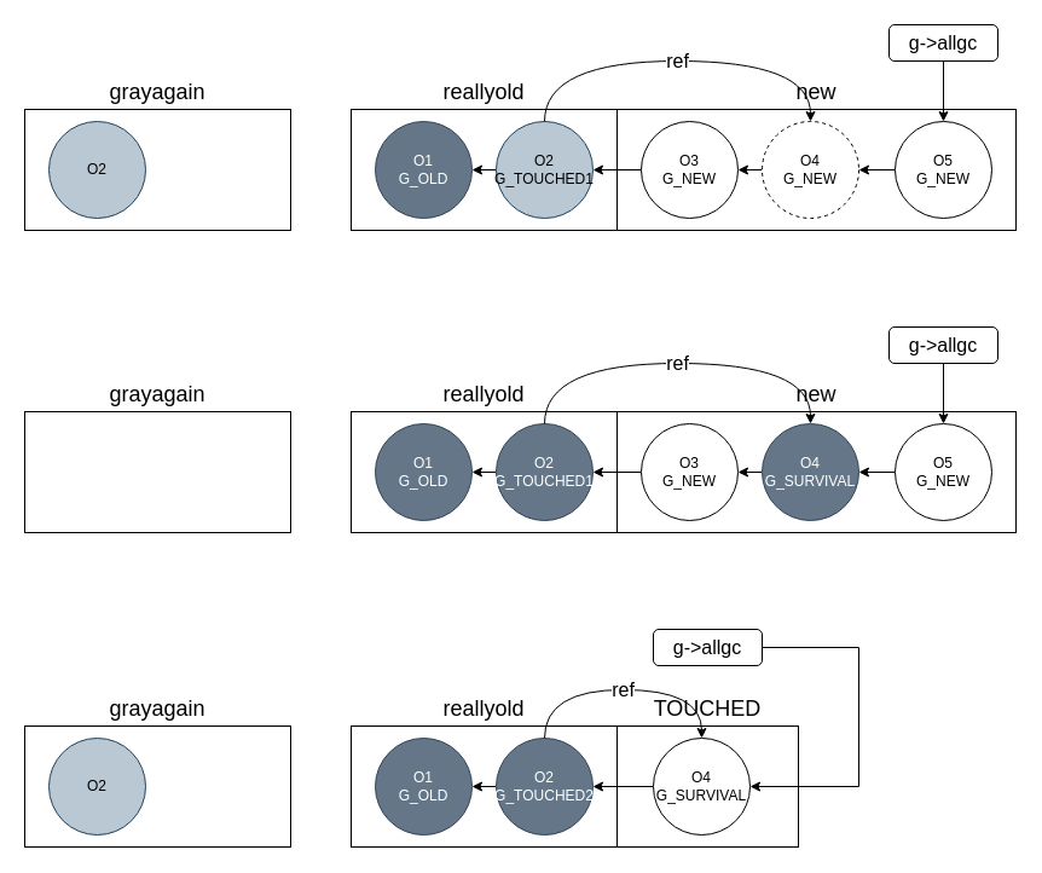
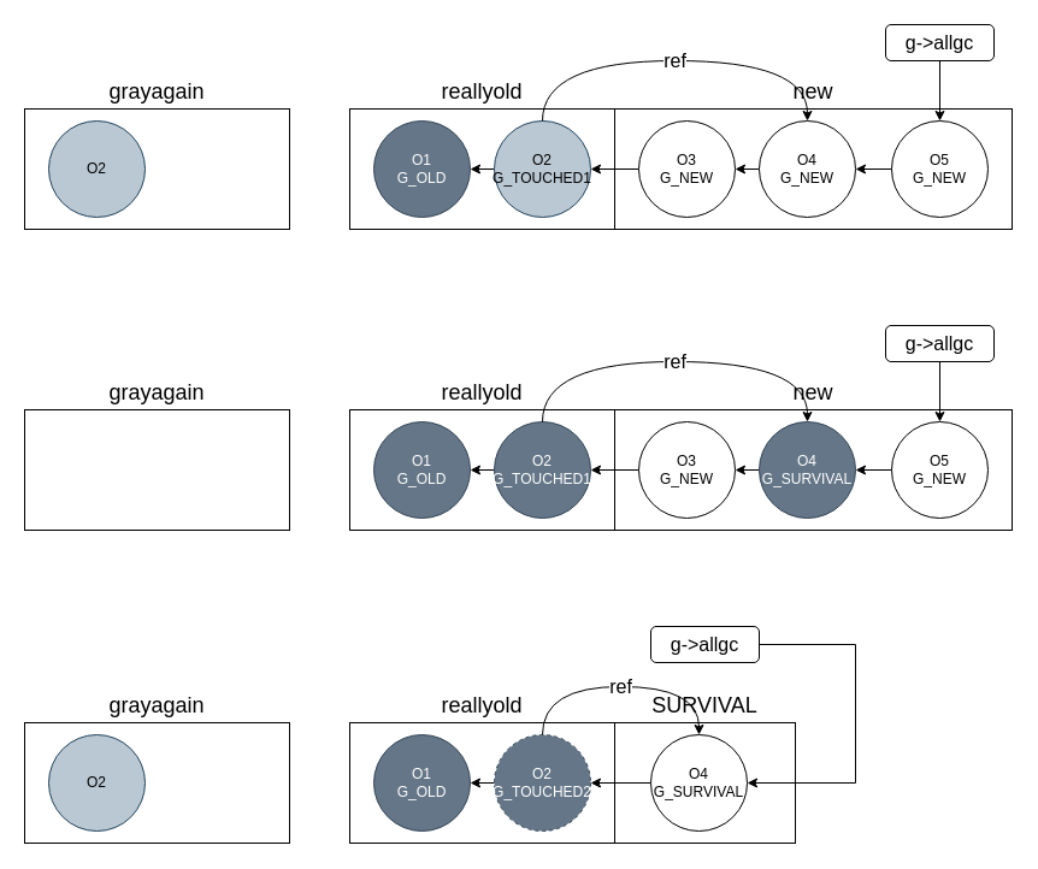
- <mxCell id="11" value="O4&lt;br&gt;G_NEW" style="ellipse;whiteSpace=wrap;html=1;aspect=fixed;dashed=1;" vertex="1" parent="1"><mxGeometry x="630" y="100" width="80" height="80" as="geometry" /></mxCell>
+ <mxCell id="11" value="O4&lt;br&gt;G_NEW" style="ellipse;whiteSpace=wrap;html=1;aspect=fixed;" vertex="1" parent="1"><mxGeometry x="630" y="100" width="80" height="80" as="geometry" /></mxCell>
- <mxCell id="33" value="&lt;font style=&quot;font-size: 18px;&quot;&gt;TOUCHED&lt;/font&gt;" style="rounded=0;whiteSpace=wrap;html=1;labelPosition=center;verticalLabelPosition=top;align=center;verticalAlign=bottom;" vertex="1" parent="1"><mxGeometry x="510" y="600" width="150" height="100" as="geometry" /></mxCell>
+ <mxCell id="33" value="&lt;font style=&quot;font-size: 18px;&quot;&gt;SURVIVAL&lt;/font&gt;" style="rounded=0;whiteSpace=wrap;html=1;labelPosition=center;verticalLabelPosition=top;align=center;verticalAlign=bottom;" vertex="1" parent="1"><mxGeometry x="510" y="600" width="150" height="100" as="geometry" /></mxCell>
- <mxCell id="31" value="O2&lt;br&gt;G_TOUCHED2" style="ellipse;whiteSpace=wrap;html=1;aspect=fixed;fillColor=#647687;fontColor=#ffffff;strokeColor=#314354;" vertex="1" parent="1"><mxGeometry x="410" y="610" width="80" height="80" as="geometry" /></mxCell>
+ <mxCell id="31" value="O2&lt;br&gt;G_TOUCHED2" style="ellipse;whiteSpace=wrap;html=1;aspect=fixed;fillColor=#647687;fontColor=#ffffff;strokeColor=#314354;dashed=1;" vertex="1" parent="1"><mxGeometry x="410" y="610" width="80" height="80" as="geometry" /></mxCell>
